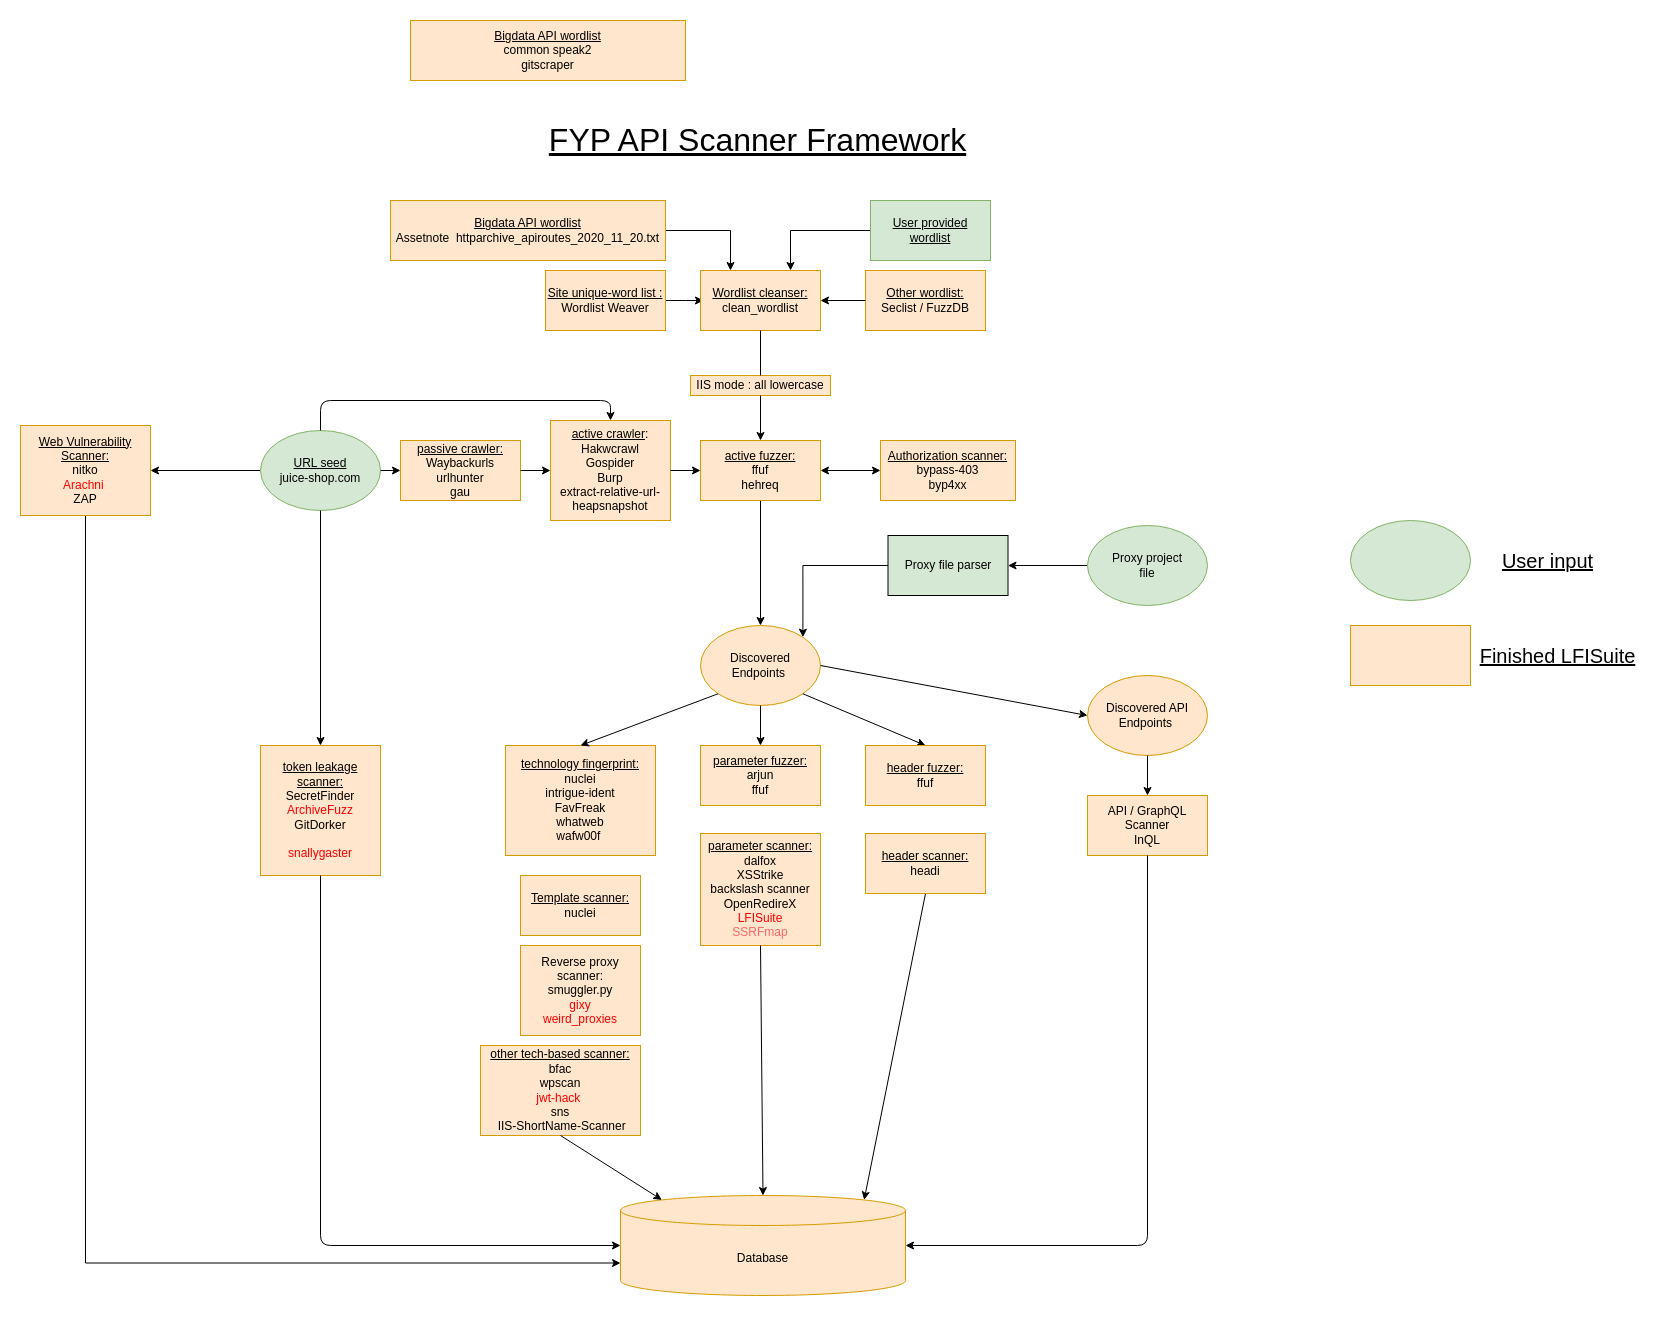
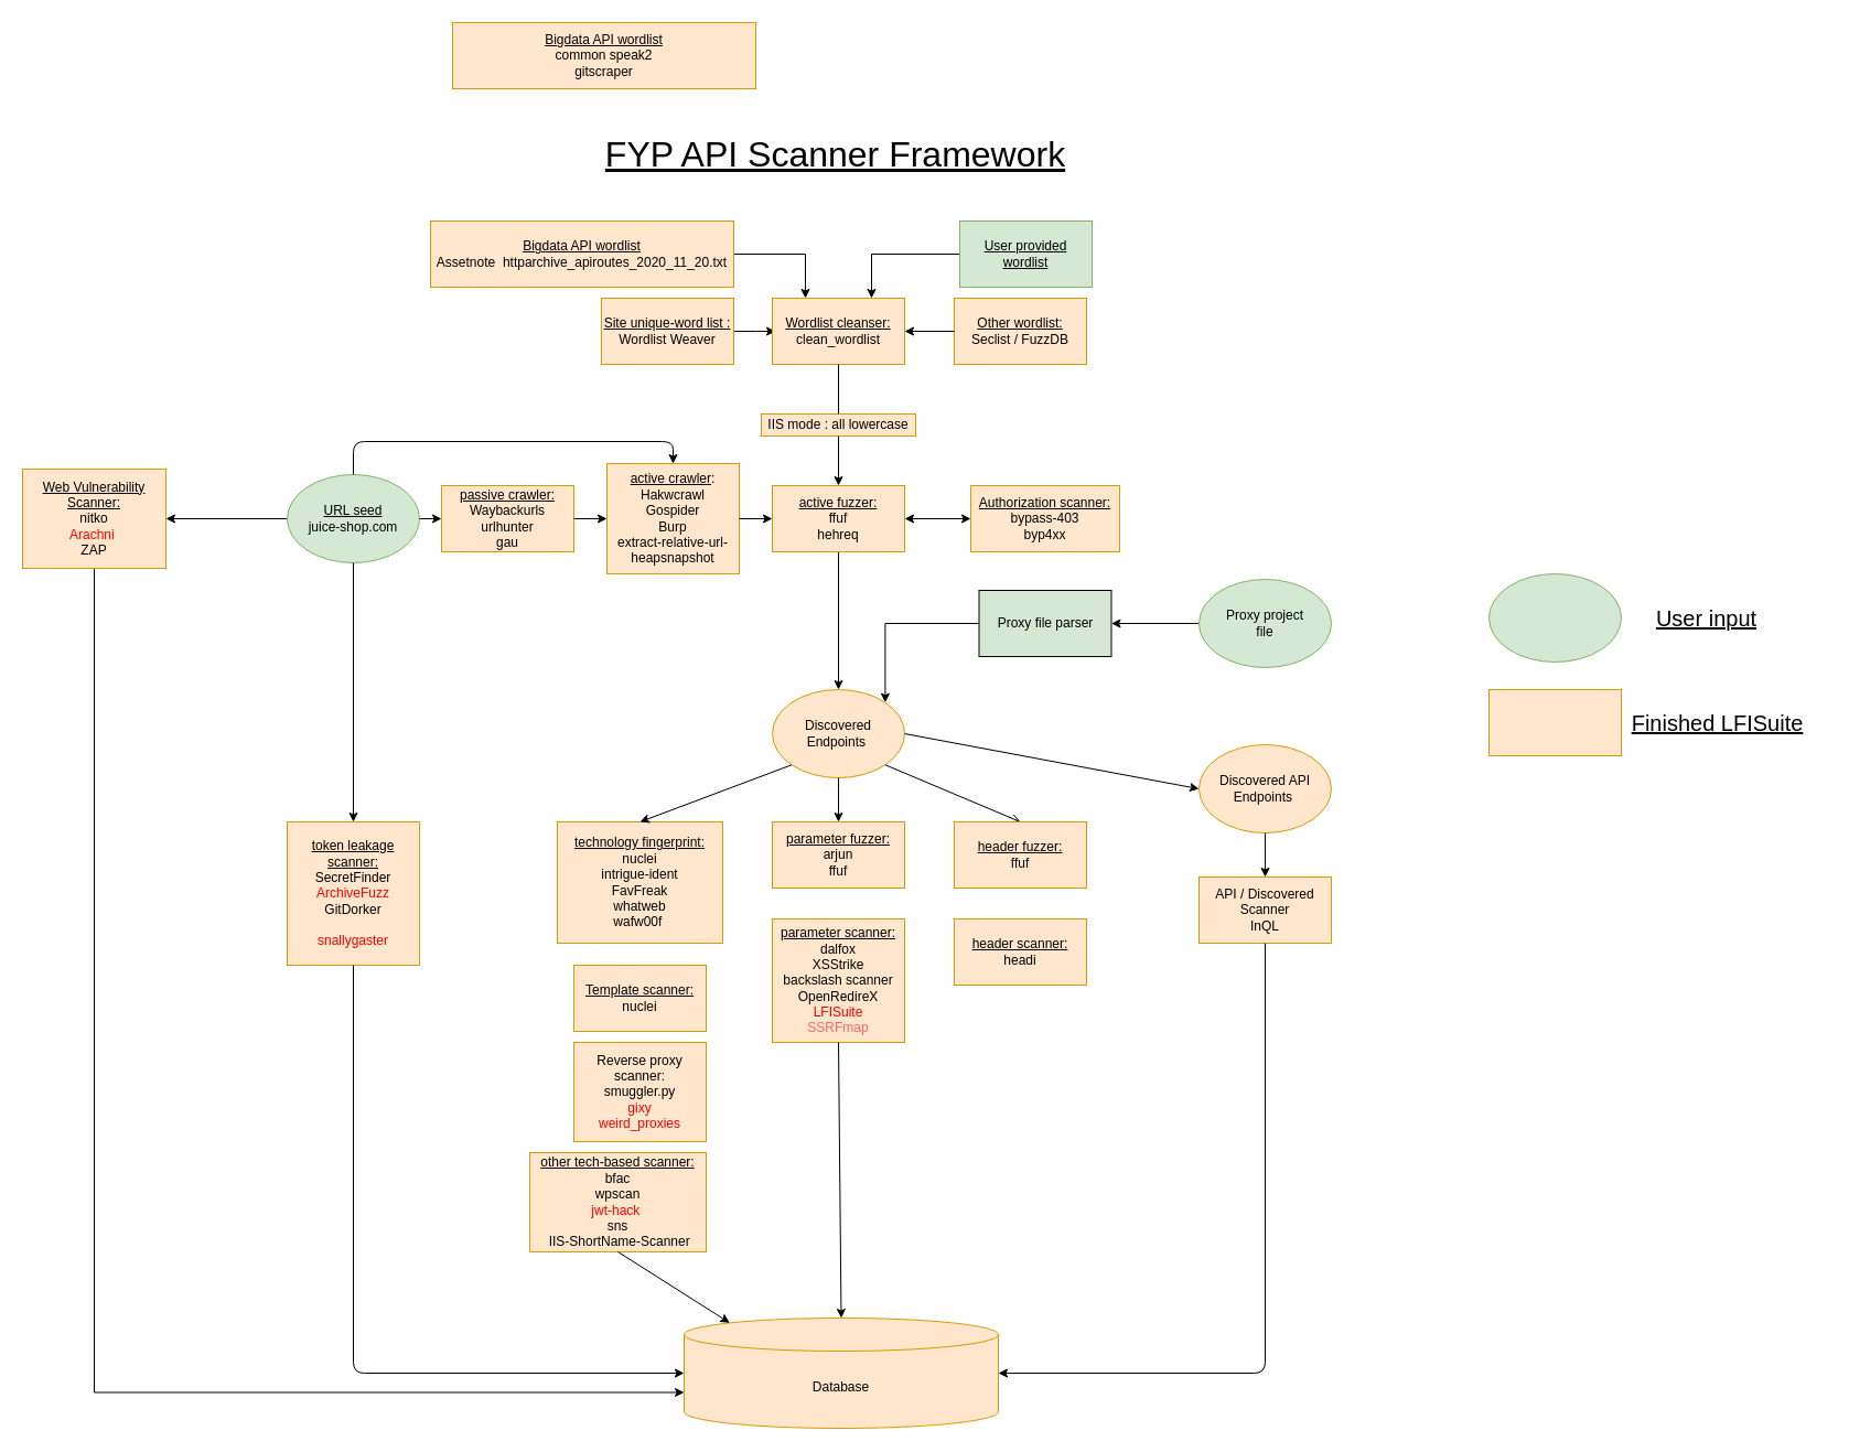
- <mxCell id="49" value="" style="endArrow=classic;html=1;exitX=1;exitY=1;exitDx=0;exitDy=0;entryX=0.5;entryY=0;entryDx=0;entryDy=0;" parent="1" source="19" target="50" edge="1"><mxGeometry width="50" height="50" relative="1" as="geometry"><mxPoint x="770" y="715" as="sourcePoint" /><mxPoint x="770" y="755" as="targetPoint" /></mxGeometry></mxCell>
+ <mxCell id="49" value="" style="endArrow=open;html=1;exitX=1;exitY=1;exitDx=0;exitDy=0;entryX=0.5;entryY=0;entryDx=0;entryDy=0;" parent="1" source="19" target="50" edge="1"><mxGeometry width="50" height="50" relative="1" as="geometry"><mxPoint x="770" y="715" as="sourcePoint" /><mxPoint x="770" y="755" as="targetPoint" /></mxGeometry></mxCell>
- <mxCell id="42" value="API / GraphQL Scanner&lt;br&gt;InQL" style="rounded=0;whiteSpace=wrap;html=1;fillColor=#ffe6cc;strokeColor=#d79b00;" parent="1" vertex="1"><mxGeometry x="1087" y="795" width="120" height="60" as="geometry" /></mxCell>
+ <mxCell id="42" value="API / Discovered Scanner&lt;br&gt;InQL" style="rounded=0;whiteSpace=wrap;html=1;fillColor=#ffe6cc;strokeColor=#d79b00;" parent="1" vertex="1"><mxGeometry x="1087" y="795" width="120" height="60" as="geometry" /></mxCell>
- <mxCell id="41" value="" style="endArrow=classic;html=1;entryX=0.855;entryY=0;entryDx=0;entryDy=4.35;entryPerimeter=0;exitX=0.5;exitY=1;exitDx=0;exitDy=0;" parent="1" source="51" target="20" edge="1"><mxGeometry width="50" height="50" relative="1" as="geometry"><mxPoint x="910" y="925" as="sourcePoint" /><mxPoint x="772.5" y="1205" as="targetPoint" /></mxGeometry></mxCell>
